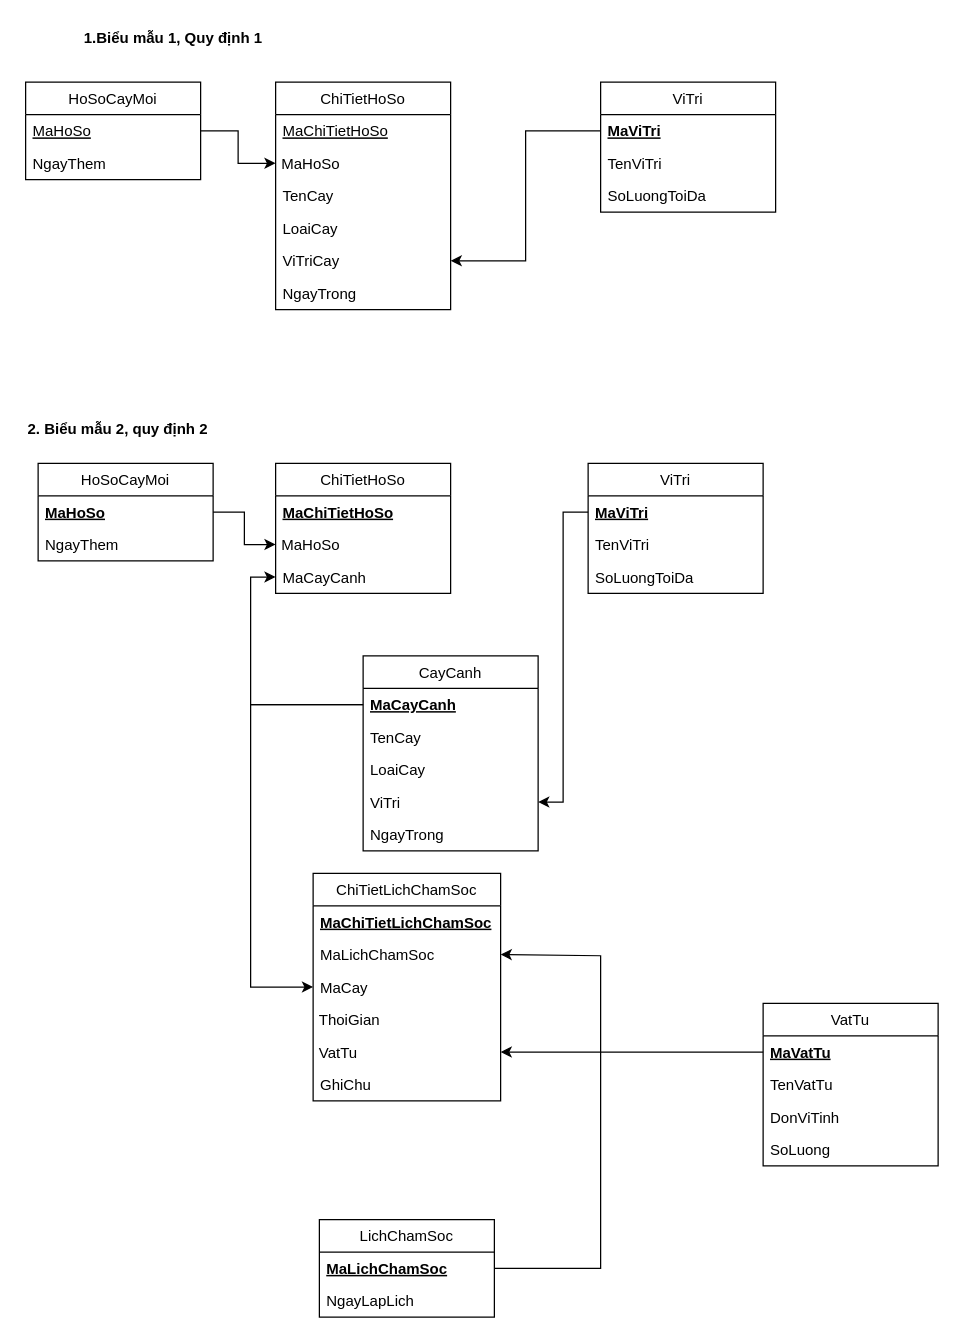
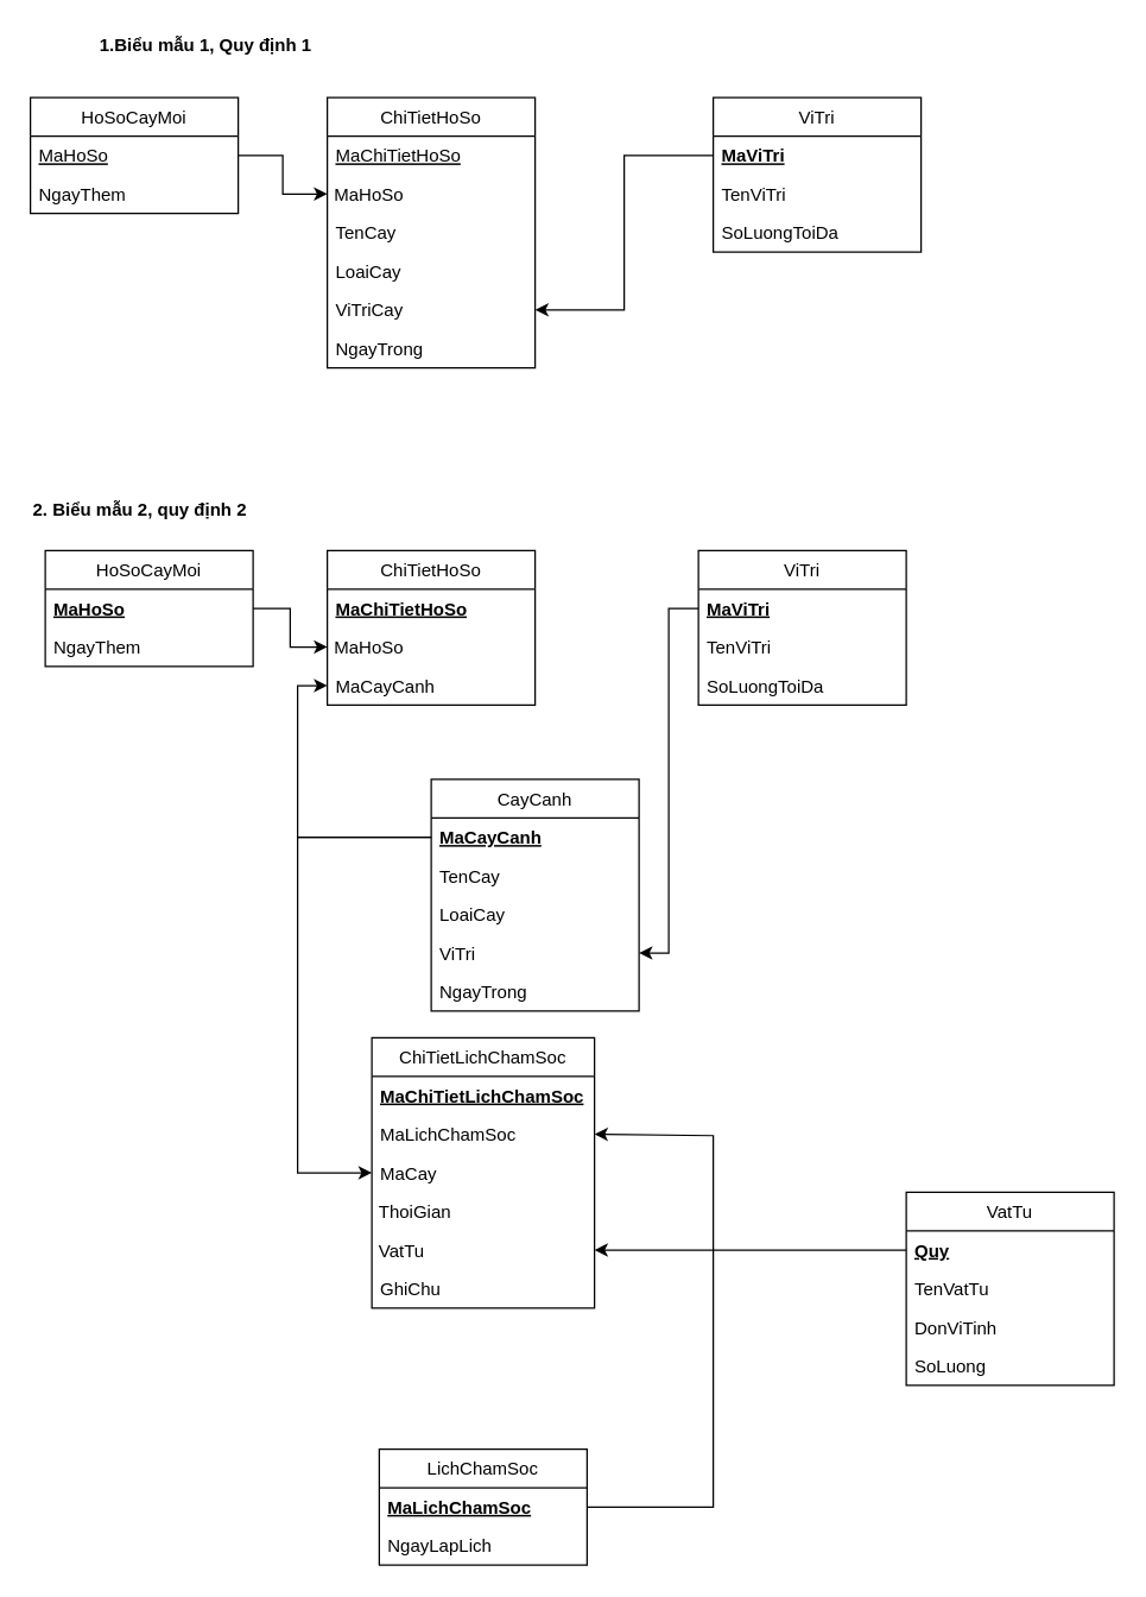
- <mxCell id="45" value="MaVatTu" style="text;strokeColor=none;fillColor=none;align=left;verticalAlign=top;spacingLeft=4;spacingRight=4;overflow=hidden;rotatable=0;points=[[0,0.5],[1,0.5]];portConstraint=eastwest;fontStyle=5" vertex="1" parent="44"><mxGeometry y="26" width="140" height="26" as="geometry" /></mxCell>
+ <mxCell id="45" value="Quy" style="text;strokeColor=none;fillColor=none;align=left;verticalAlign=top;spacingLeft=4;spacingRight=4;overflow=hidden;rotatable=0;points=[[0,0.5],[1,0.5]];portConstraint=eastwest;fontStyle=5" vertex="1" parent="44"><mxGeometry y="26" width="140" height="26" as="geometry" /></mxCell>
